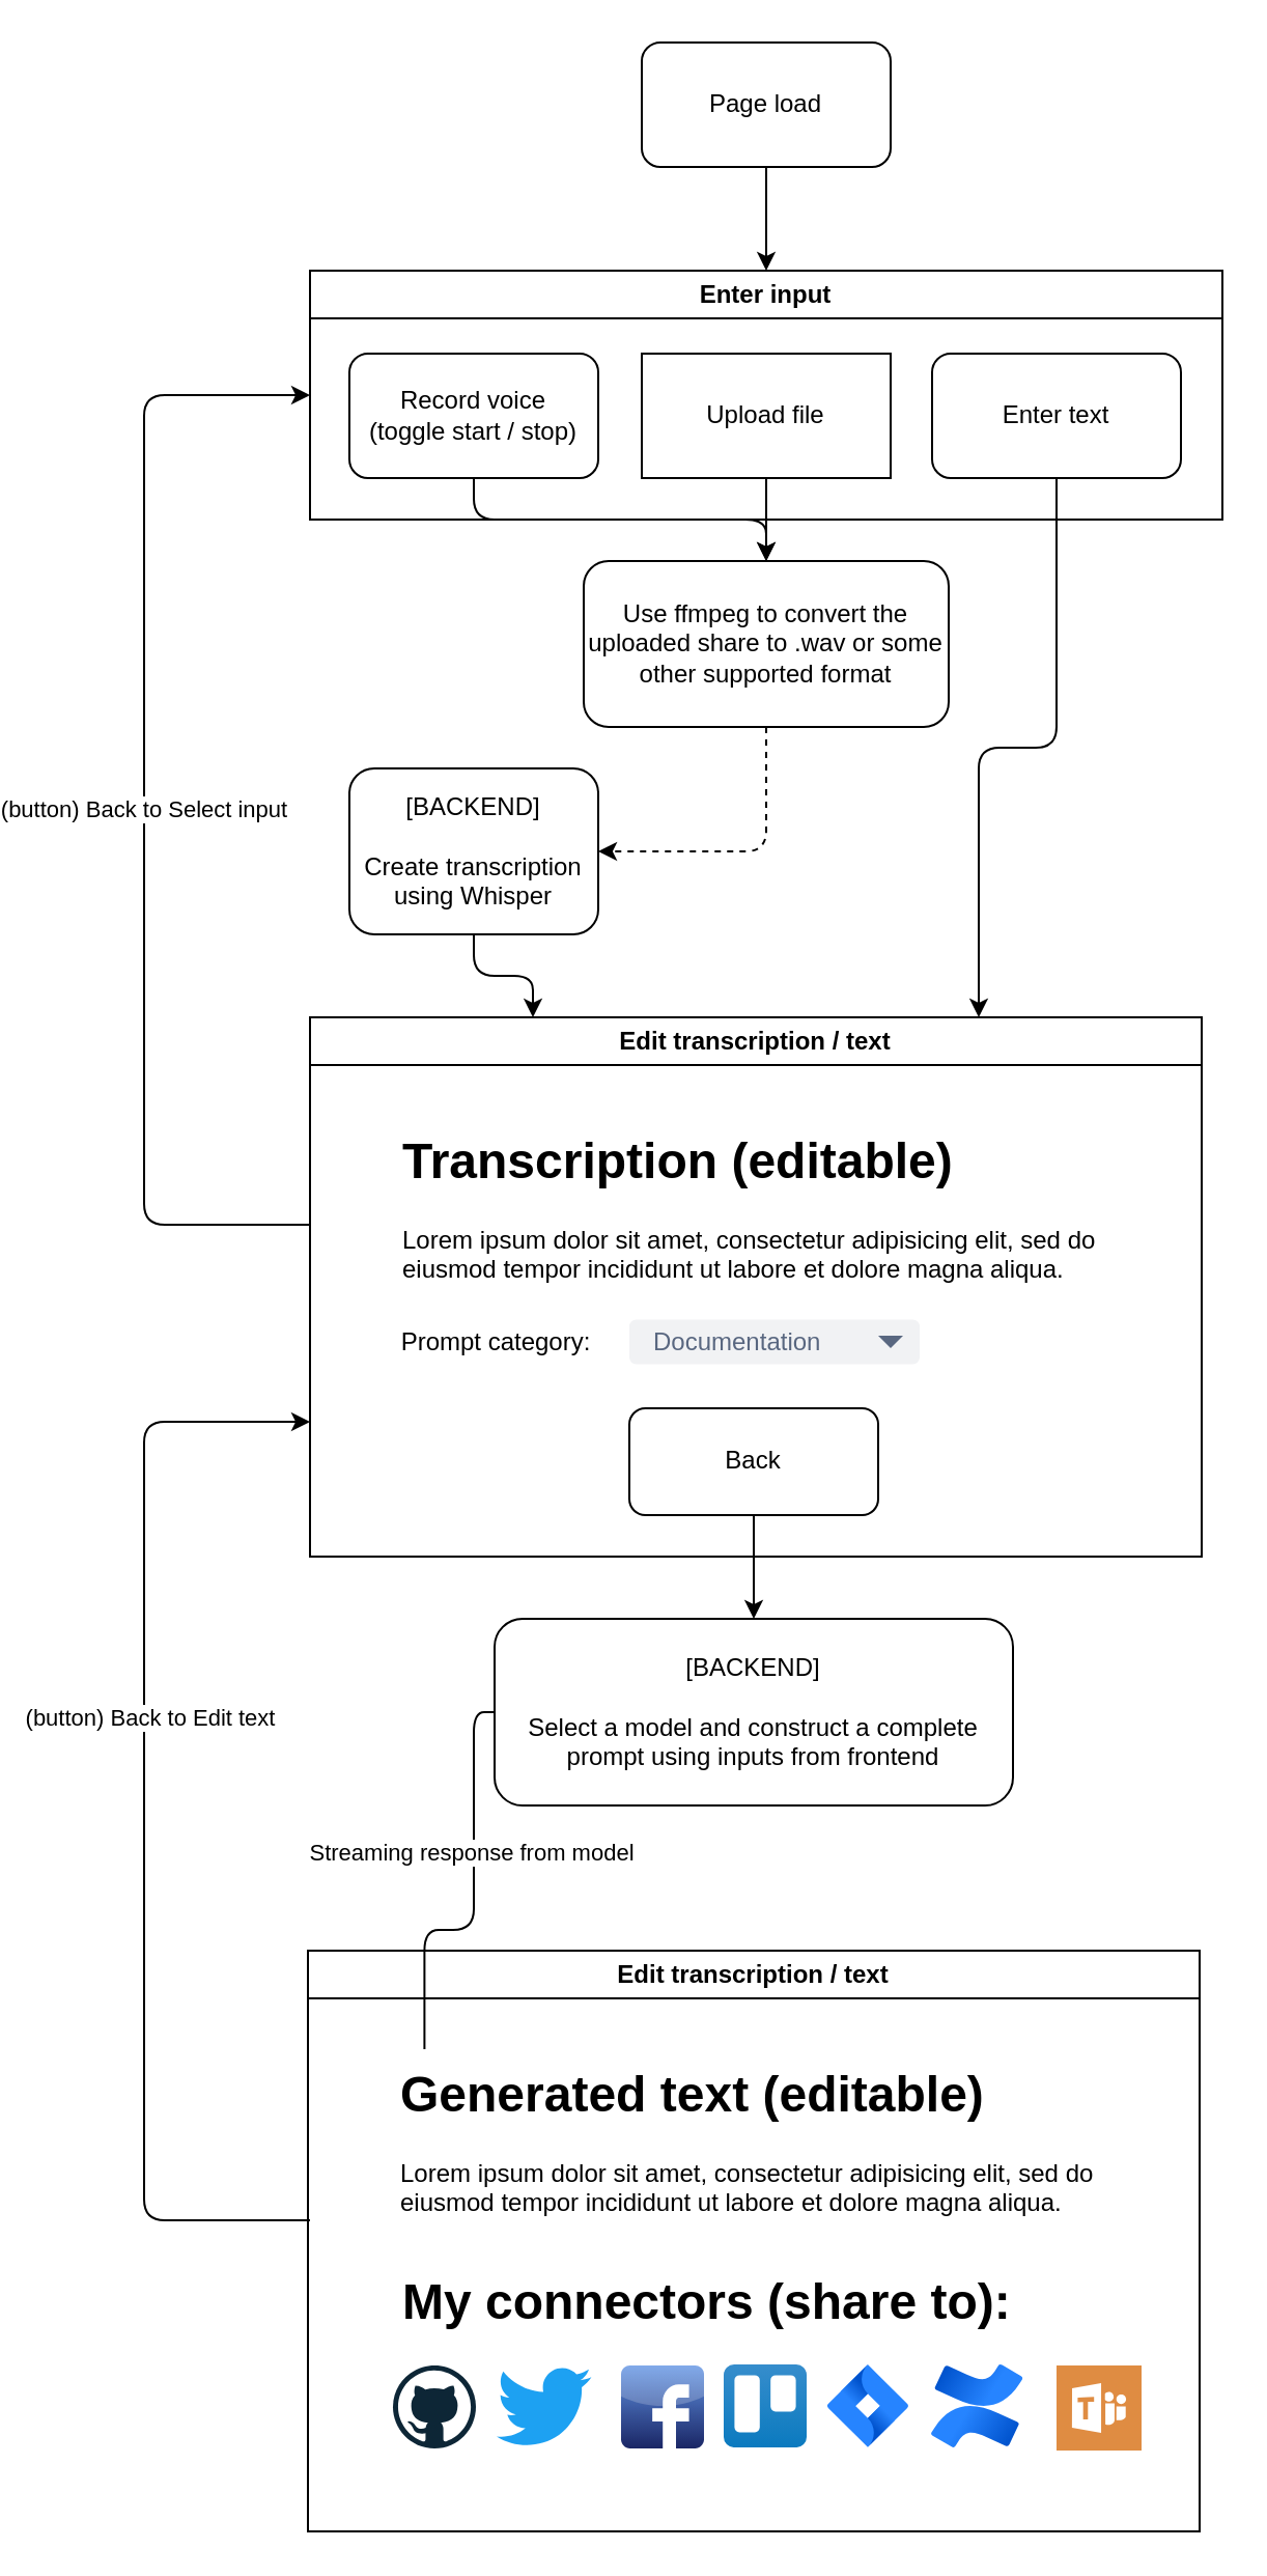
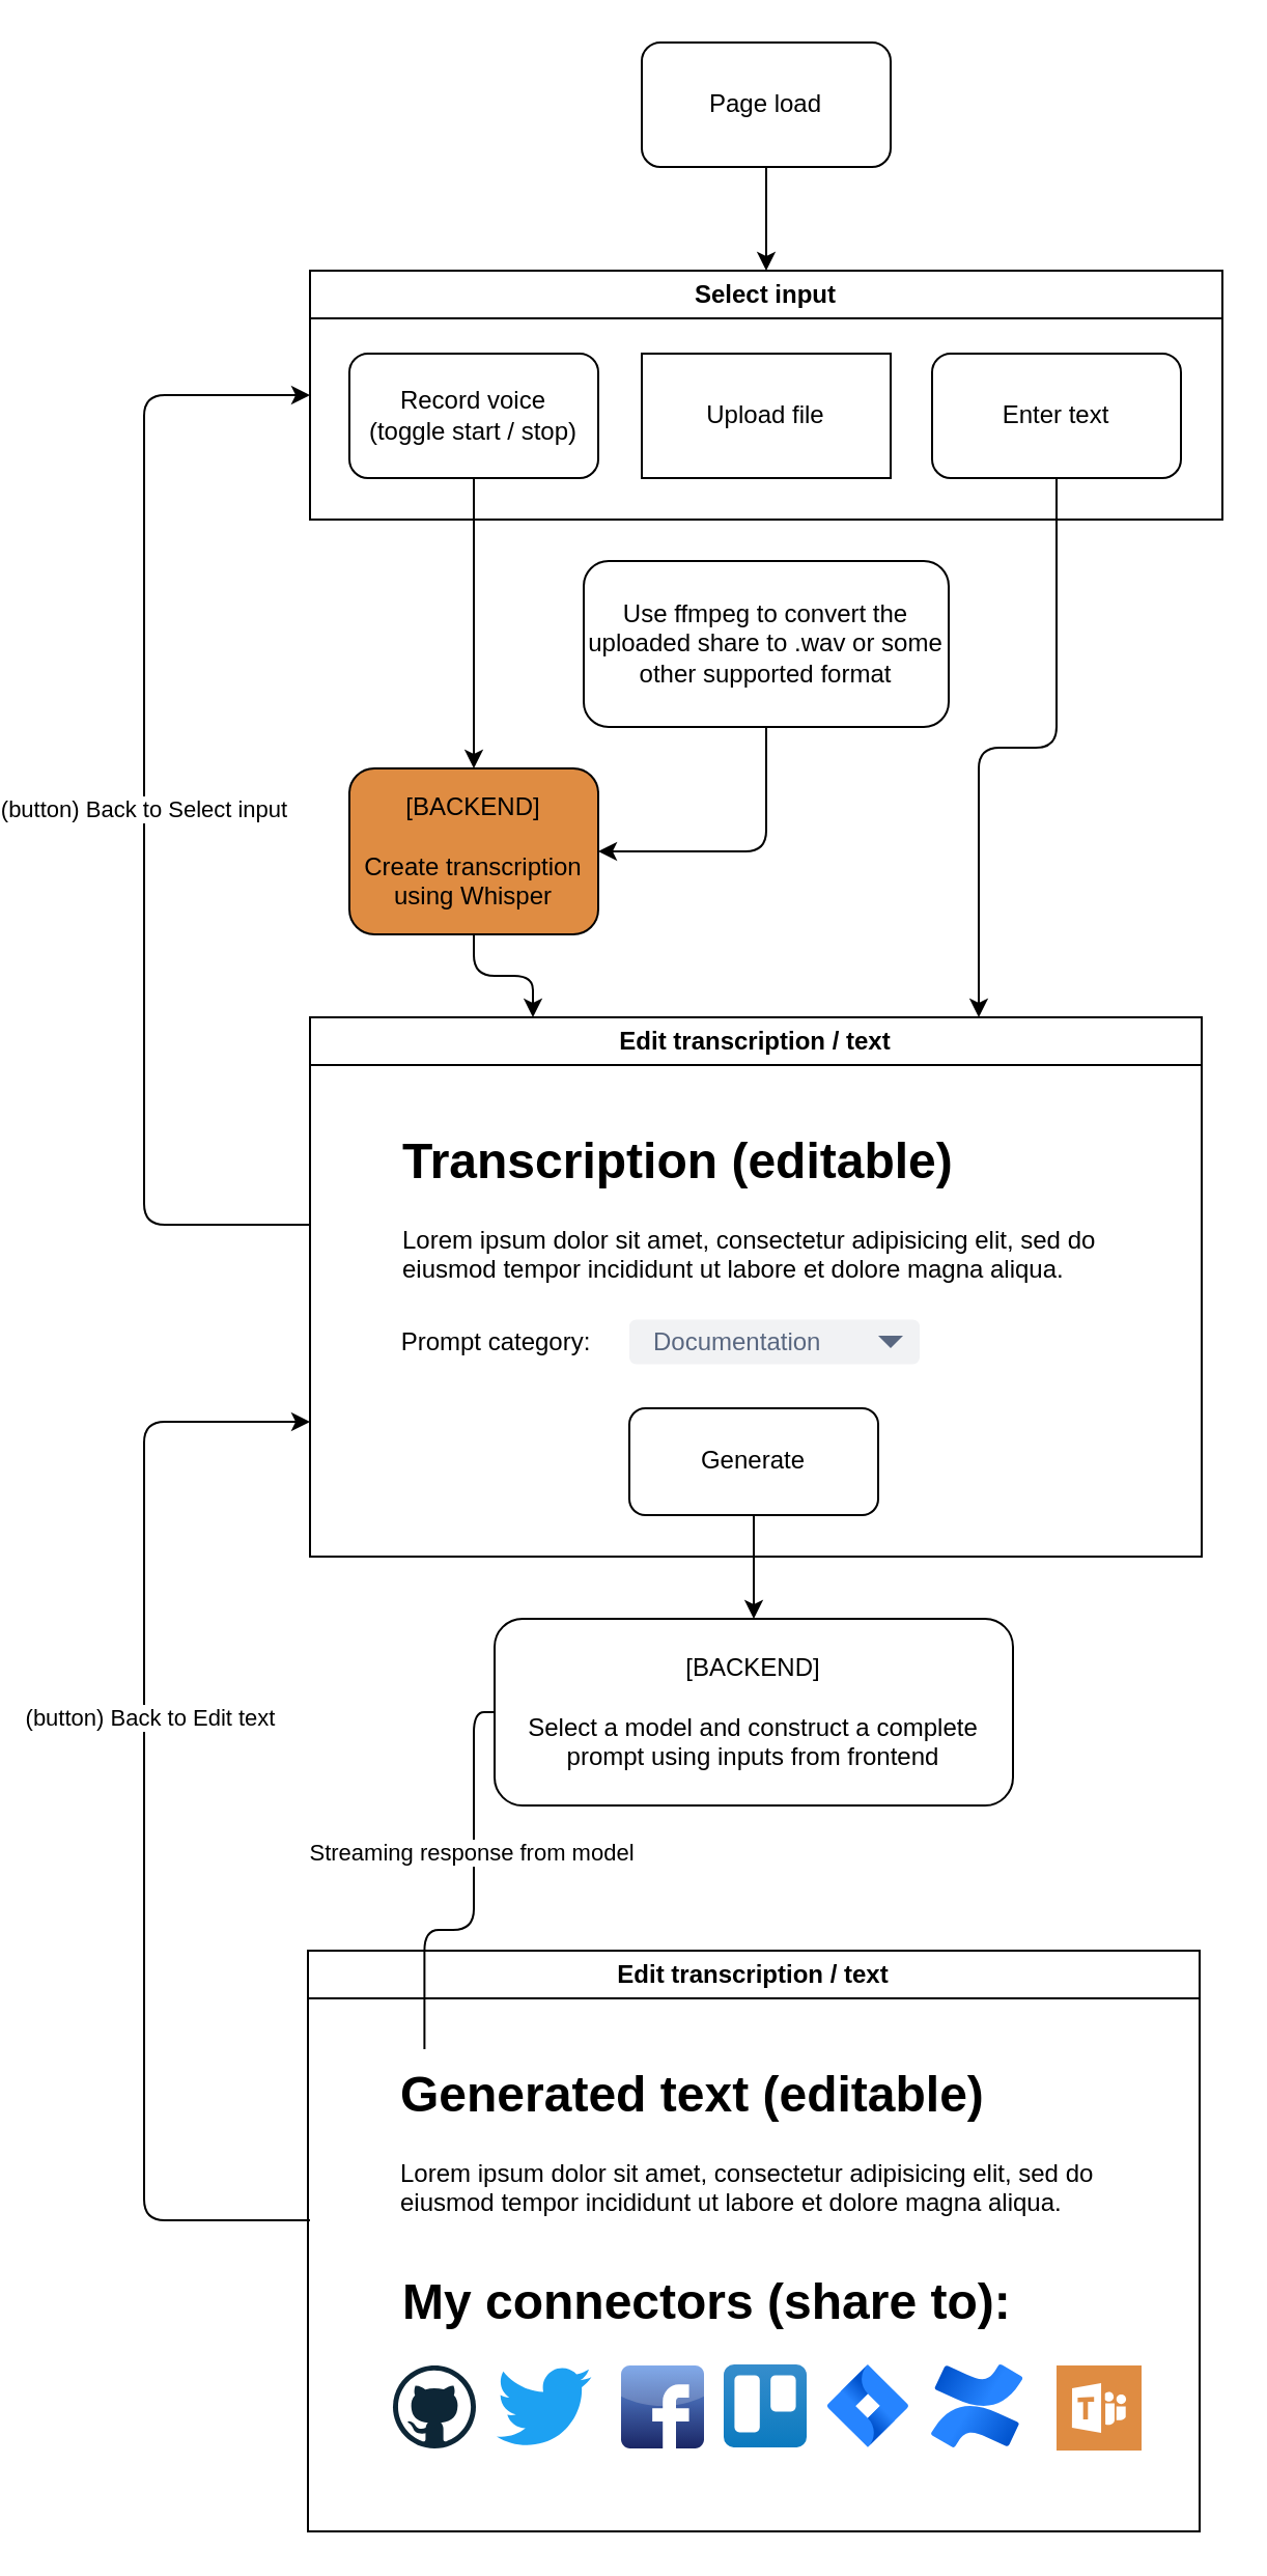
- <mxCell id="3" value="Enter input" style="swimlane;whiteSpace=wrap;html=1;" vertex="1" parent="1"><mxGeometry x="100" y="130" width="440" height="120" as="geometry" /></mxCell>
+ <mxCell id="3" value="Select input" style="swimlane;whiteSpace=wrap;html=1;" vertex="1" parent="1"><mxGeometry x="100" y="130" width="440" height="120" as="geometry" /></mxCell>
- <mxCell id="12" value="" style="endArrow=classic;html=1;entryX=0.5;entryY=0;entryDx=0;entryDy=0;edgeStyle=orthogonalEdgeStyle;exitX=0.5;exitY=1;exitDx=0;exitDy=0;" edge="1" parent="1" source="5" target="10"><mxGeometry width="50" height="50" relative="1" as="geometry"><mxPoint x="189" y="240" as="sourcePoint" /><mxPoint x="189" y="380" as="targetPoint" /></mxGeometry></mxCell>
- <mxCell id="11" value="" style="endArrow=classic;html=1;edgeStyle=orthogonalEdgeStyle;exitX=0.5;exitY=1;exitDx=0;exitDy=0;" edge="1" parent="1" source="4" target="10"><mxGeometry width="50" height="50" relative="1" as="geometry"><mxPoint x="324" y="90" as="sourcePoint" /><mxPoint x="324" y="140" as="targetPoint" /></mxGeometry></mxCell>
+ <mxCell id="11" value="" style="endArrow=classic;html=1;entryX=0.5;entryY=0;entryDx=0;entryDy=0;edgeStyle=orthogonalEdgeStyle;exitX=0.5;exitY=1;exitDx=0;exitDy=0;" edge="1" parent="1" source="4" target="9"><mxGeometry width="50" height="50" relative="1" as="geometry"><mxPoint x="324" y="90" as="sourcePoint" /><mxPoint x="324" y="140" as="targetPoint" /></mxGeometry></mxCell>
- <mxCell id="9" value="[BACKEND]&lt;br&gt;&lt;br&gt;Create transcription using Whisper" style="rounded=1;whiteSpace=wrap;html=1;" vertex="1" parent="1"><mxGeometry x="119" y="370" width="120" height="80" as="geometry" /></mxCell>
+ <mxCell id="9" value="[BACKEND]&lt;br&gt;&lt;br&gt;Create transcription using Whisper" style="rounded=1;whiteSpace=wrap;html=1;fillColor=#df8c42;" vertex="1" parent="1"><mxGeometry x="119" y="370" width="120" height="80" as="geometry" /></mxCell>
- <mxCell id="13" value="" style="endArrow=classic;html=1;entryX=1;entryY=0.5;entryDx=0;entryDy=0;edgeStyle=orthogonalEdgeStyle;exitX=0.5;exitY=1;exitDx=0;exitDy=0;dashed=1;" edge="1" parent="1" source="10" target="9"><mxGeometry width="50" height="50" relative="1" as="geometry"><mxPoint x="324" y="90" as="sourcePoint" /><mxPoint x="324" y="140" as="targetPoint" /></mxGeometry></mxCell>
+ <mxCell id="13" value="" style="endArrow=classic;html=1;entryX=1;entryY=0.5;entryDx=0;entryDy=0;edgeStyle=orthogonalEdgeStyle;exitX=0.5;exitY=1;exitDx=0;exitDy=0;" edge="1" parent="1" source="10" target="9"><mxGeometry width="50" height="50" relative="1" as="geometry"><mxPoint x="324" y="90" as="sourcePoint" /><mxPoint x="324" y="140" as="targetPoint" /></mxGeometry></mxCell>
- <mxCell id="20" value="Back" style="rounded=1;whiteSpace=wrap;html=1;" vertex="1" parent="15"><mxGeometry x="154" y="188.5" width="120" height="51.5" as="geometry" /></mxCell>
+ <mxCell id="20" value="Generate" style="rounded=1;whiteSpace=wrap;html=1;" vertex="1" parent="15"><mxGeometry x="154" y="188.5" width="120" height="51.5" as="geometry" /></mxCell>
